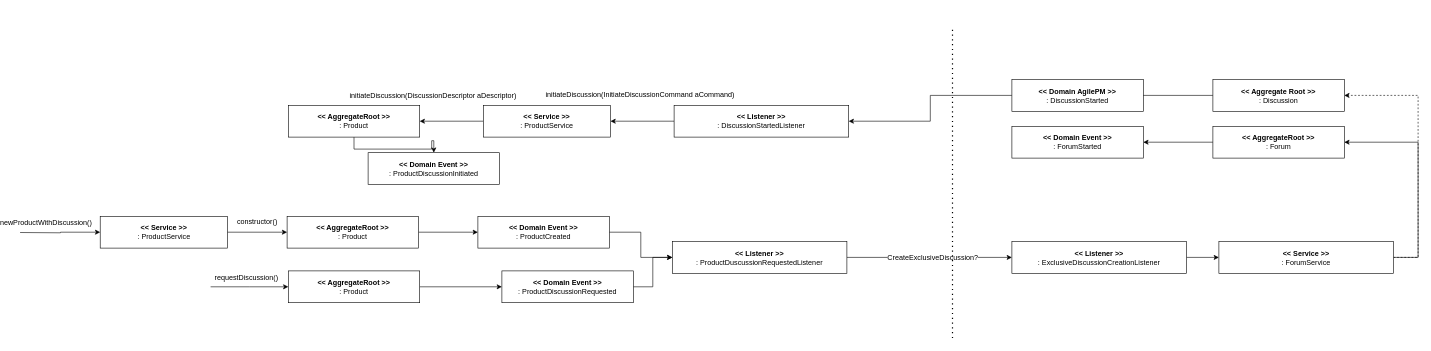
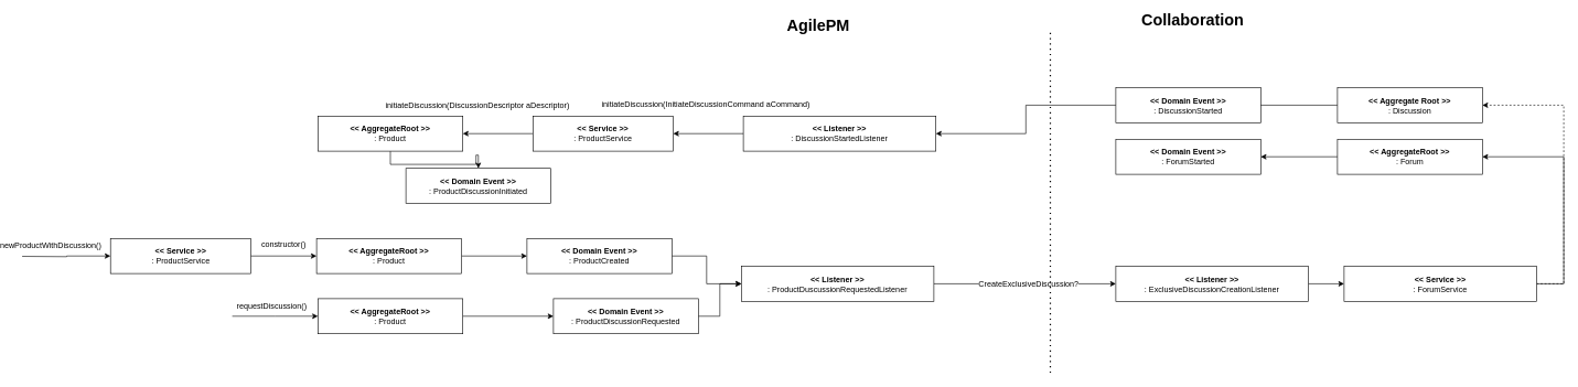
+ <mxCell id="16" value="&lt;font style=&quot;font-size: 24px;&quot;&gt;&lt;b&gt;Collaboration&lt;/b&gt;&lt;/font&gt;" style="text;html=1;align=center;verticalAlign=middle;resizable=0;points=[];autosize=1;strokeColor=none;fillColor=none;" vertex="1" parent="1"><mxGeometry x="1706" y="20" width="165" height="22" as="geometry" /></mxCell>
+ <mxCell id="8" value="&lt;font style=&quot;font-size: 24px;&quot;&gt;&lt;b&gt;AgilePM&lt;/b&gt;&lt;/font&gt;" style="text;html=1;align=center;verticalAlign=middle;resizable=0;points=[];autosize=1;strokeColor=none;fillColor=none;" vertex="1" parent="1"><mxGeometry x="1170" y="28" width="105" height="22" as="geometry" /></mxCell>
- <mxCell id="15" value="&lt;b&gt;&amp;lt;&amp;lt; Domain AgilePM &amp;gt;&amp;gt;&lt;/b&gt;&lt;br&gt;: DiscussionStarted" style="rounded=0;whiteSpace=wrap;html=1;" vertex="1" parent="1"><mxGeometry x="1673" y="132" width="219" height="53" as="geometry" /></mxCell>
+ <mxCell id="15" value="&lt;b&gt;&amp;lt;&amp;lt; Domain Event &amp;gt;&amp;gt;&lt;/b&gt;&lt;br&gt;: DiscussionStarted" style="rounded=0;whiteSpace=wrap;html=1;" vertex="1" parent="1"><mxGeometry x="1673" y="132" width="219" height="53" as="geometry" /></mxCell>
